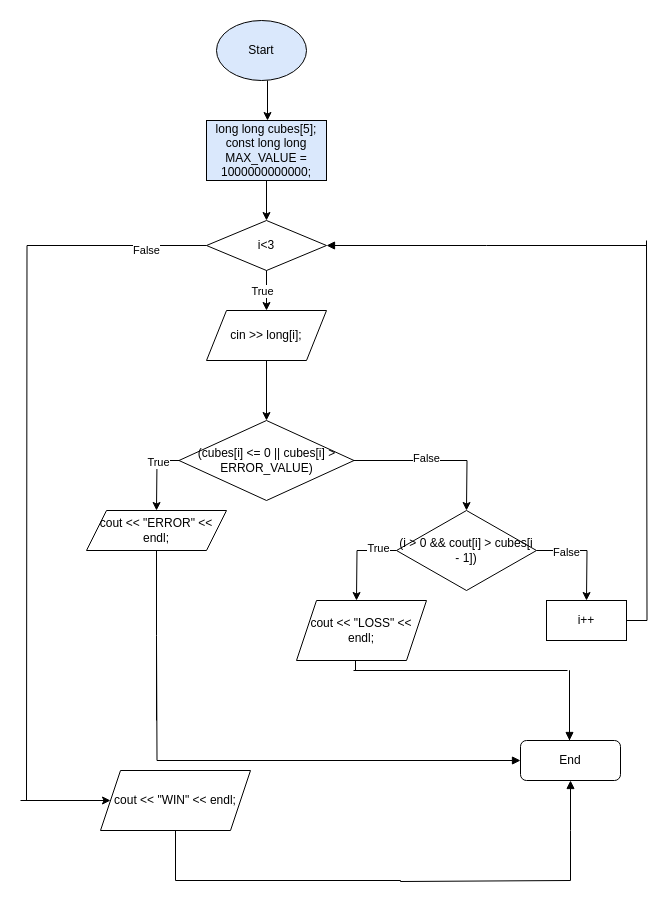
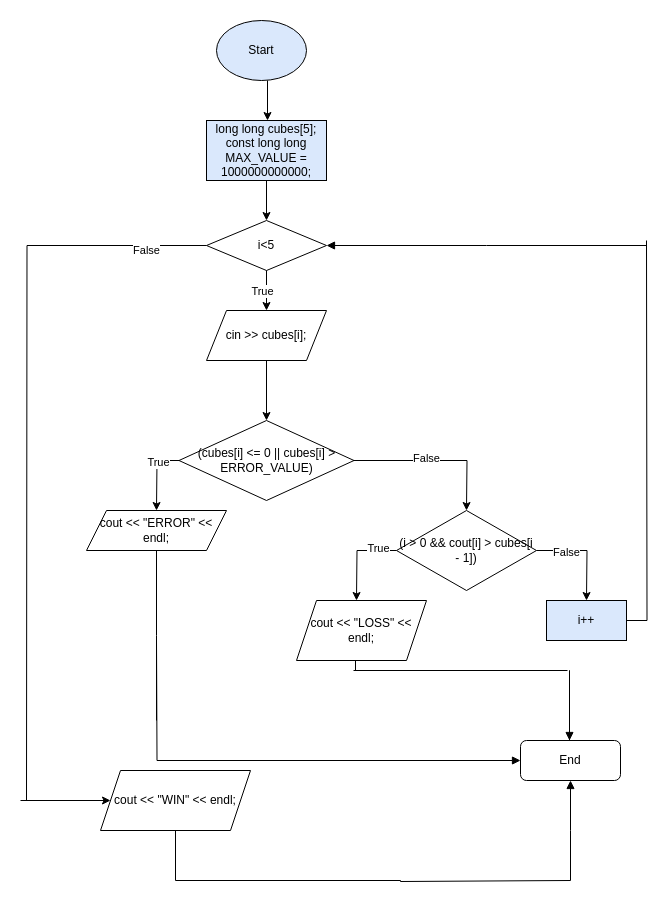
- <mxCell id="9" value="i&amp;lt;3" style="rhombus;whiteSpace=wrap;html=1;" parent="1" vertex="1"><mxGeometry x="206" y="220" width="120" height="50" as="geometry" /></mxCell>
+ <mxCell id="9" value="i&amp;lt;5" style="rhombus;whiteSpace=wrap;html=1;" parent="1" vertex="1"><mxGeometry x="206" y="220" width="120" height="50" as="geometry" /></mxCell>
- <mxCell id="12" value="cin &amp;gt;&amp;gt; long[i];" style="shape=parallelogram;perimeter=parallelogramPerimeter;whiteSpace=wrap;html=1;fixedSize=1;" parent="1" vertex="1"><mxGeometry x="206" y="310" width="120" height="50" as="geometry" /></mxCell>
+ <mxCell id="12" value="cin &amp;gt;&amp;gt; cubes[i];" style="shape=parallelogram;perimeter=parallelogramPerimeter;whiteSpace=wrap;html=1;fixedSize=1;" parent="1" vertex="1"><mxGeometry x="206" y="310" width="120" height="50" as="geometry" /></mxCell>
- <mxCell id="29" value="i++" style="rounded=0;whiteSpace=wrap;html=1;" parent="1" vertex="1"><mxGeometry x="546" y="600" width="80" height="40" as="geometry" /></mxCell>
+ <mxCell id="29" value="i++" style="rounded=0;whiteSpace=wrap;html=1;fillColor=#dae8fc;" parent="1" vertex="1"><mxGeometry x="546" y="600" width="80" height="40" as="geometry" /></mxCell>
